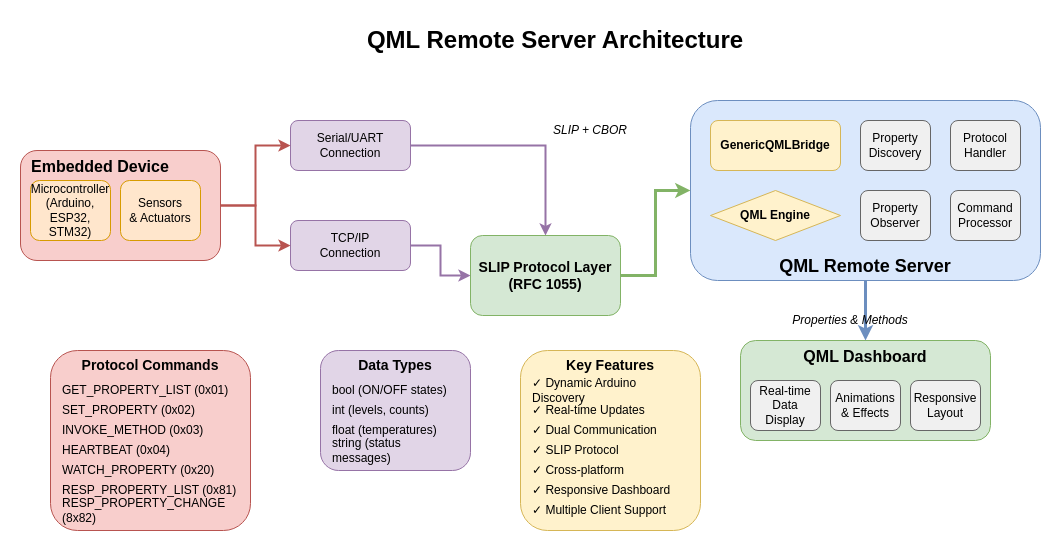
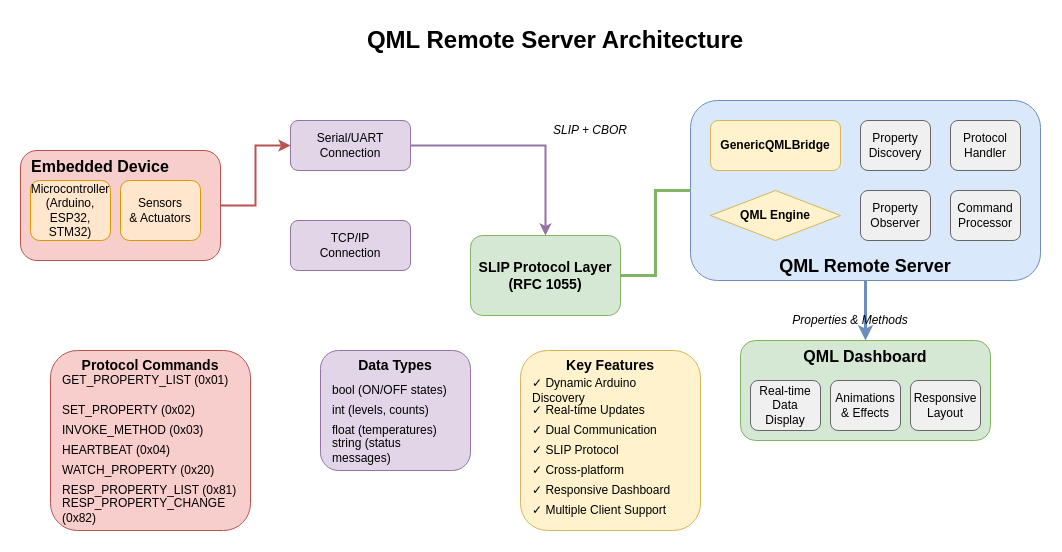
- <mxCell id="37" style="edgeStyle=orthogonalEdgeStyle;rounded=0;orthogonalLoop=1;jettySize=auto;html=1;strokeWidth=3;fillColor=#d5e8d4;strokeColor=#82b366;" parent="1" source="8" target="9" edge="1"><mxGeometry relative="1" as="geometry" /></mxCell>
+ <mxCell id="37" style="edgeStyle=orthogonalEdgeStyle;rounded=0;orthogonalLoop=1;jettySize=auto;html=1;strokeWidth=3;fillColor=#d5e8d4;strokeColor=#82b366;endArrow=none;" parent="1" source="8" target="9" edge="1"><mxGeometry relative="1" as="geometry" /></mxCell>
- <mxCell id="34" style="edgeStyle=orthogonalEdgeStyle;rounded=0;orthogonalLoop=1;jettySize=auto;html=1;strokeWidth=2;fillColor=#f8cecc;strokeColor=#b85450;" parent="1" source="3" target="7" edge="1"><mxGeometry relative="1" as="geometry" /></mxCell>
- <mxCell id="36" style="edgeStyle=orthogonalEdgeStyle;rounded=0;orthogonalLoop=1;jettySize=auto;html=1;strokeWidth=2;fillColor=#e1d5e7;strokeColor=#9673a6;" parent="1" source="7" target="8" edge="1"><mxGeometry relative="1" as="geometry" /></mxCell>
- <mxCell id="21" value="GET_PROPERTY_LIST (0x01)" style="text;html=1;strokeColor=none;fillColor=none;align=left;verticalAlign=middle;whiteSpace=wrap;rounded=0;" parent="1" vertex="1"><mxGeometry x="60" y="380" width="180" height="20" as="geometry" /></mxCell>
+ <mxCell id="21" value="GET_PROPERTY_LIST (0x01)" style="text;html=1;strokeColor=none;fillColor=none;align=left;verticalAlign=middle;whiteSpace=wrap;rounded=0;" parent="1" vertex="1"><mxGeometry x="60" y="370" width="180" height="20" as="geometry" /></mxCell>
- <mxCell id="27" value="RESP_PROPERTY_CHANGE (8x82)" style="text;html=1;strokeColor=none;fillColor=none;align=left;verticalAlign=middle;whiteSpace=wrap;rounded=0;" parent="1" vertex="1"><mxGeometry x="60" y="500" width="180" height="20" as="geometry" /></mxCell>
+ <mxCell id="27" value="RESP_PROPERTY_CHANGE (0x82)" style="text;html=1;strokeColor=none;fillColor=none;align=left;verticalAlign=middle;whiteSpace=wrap;rounded=0;" parent="1" vertex="1"><mxGeometry x="60" y="500" width="180" height="20" as="geometry" /></mxCell>
